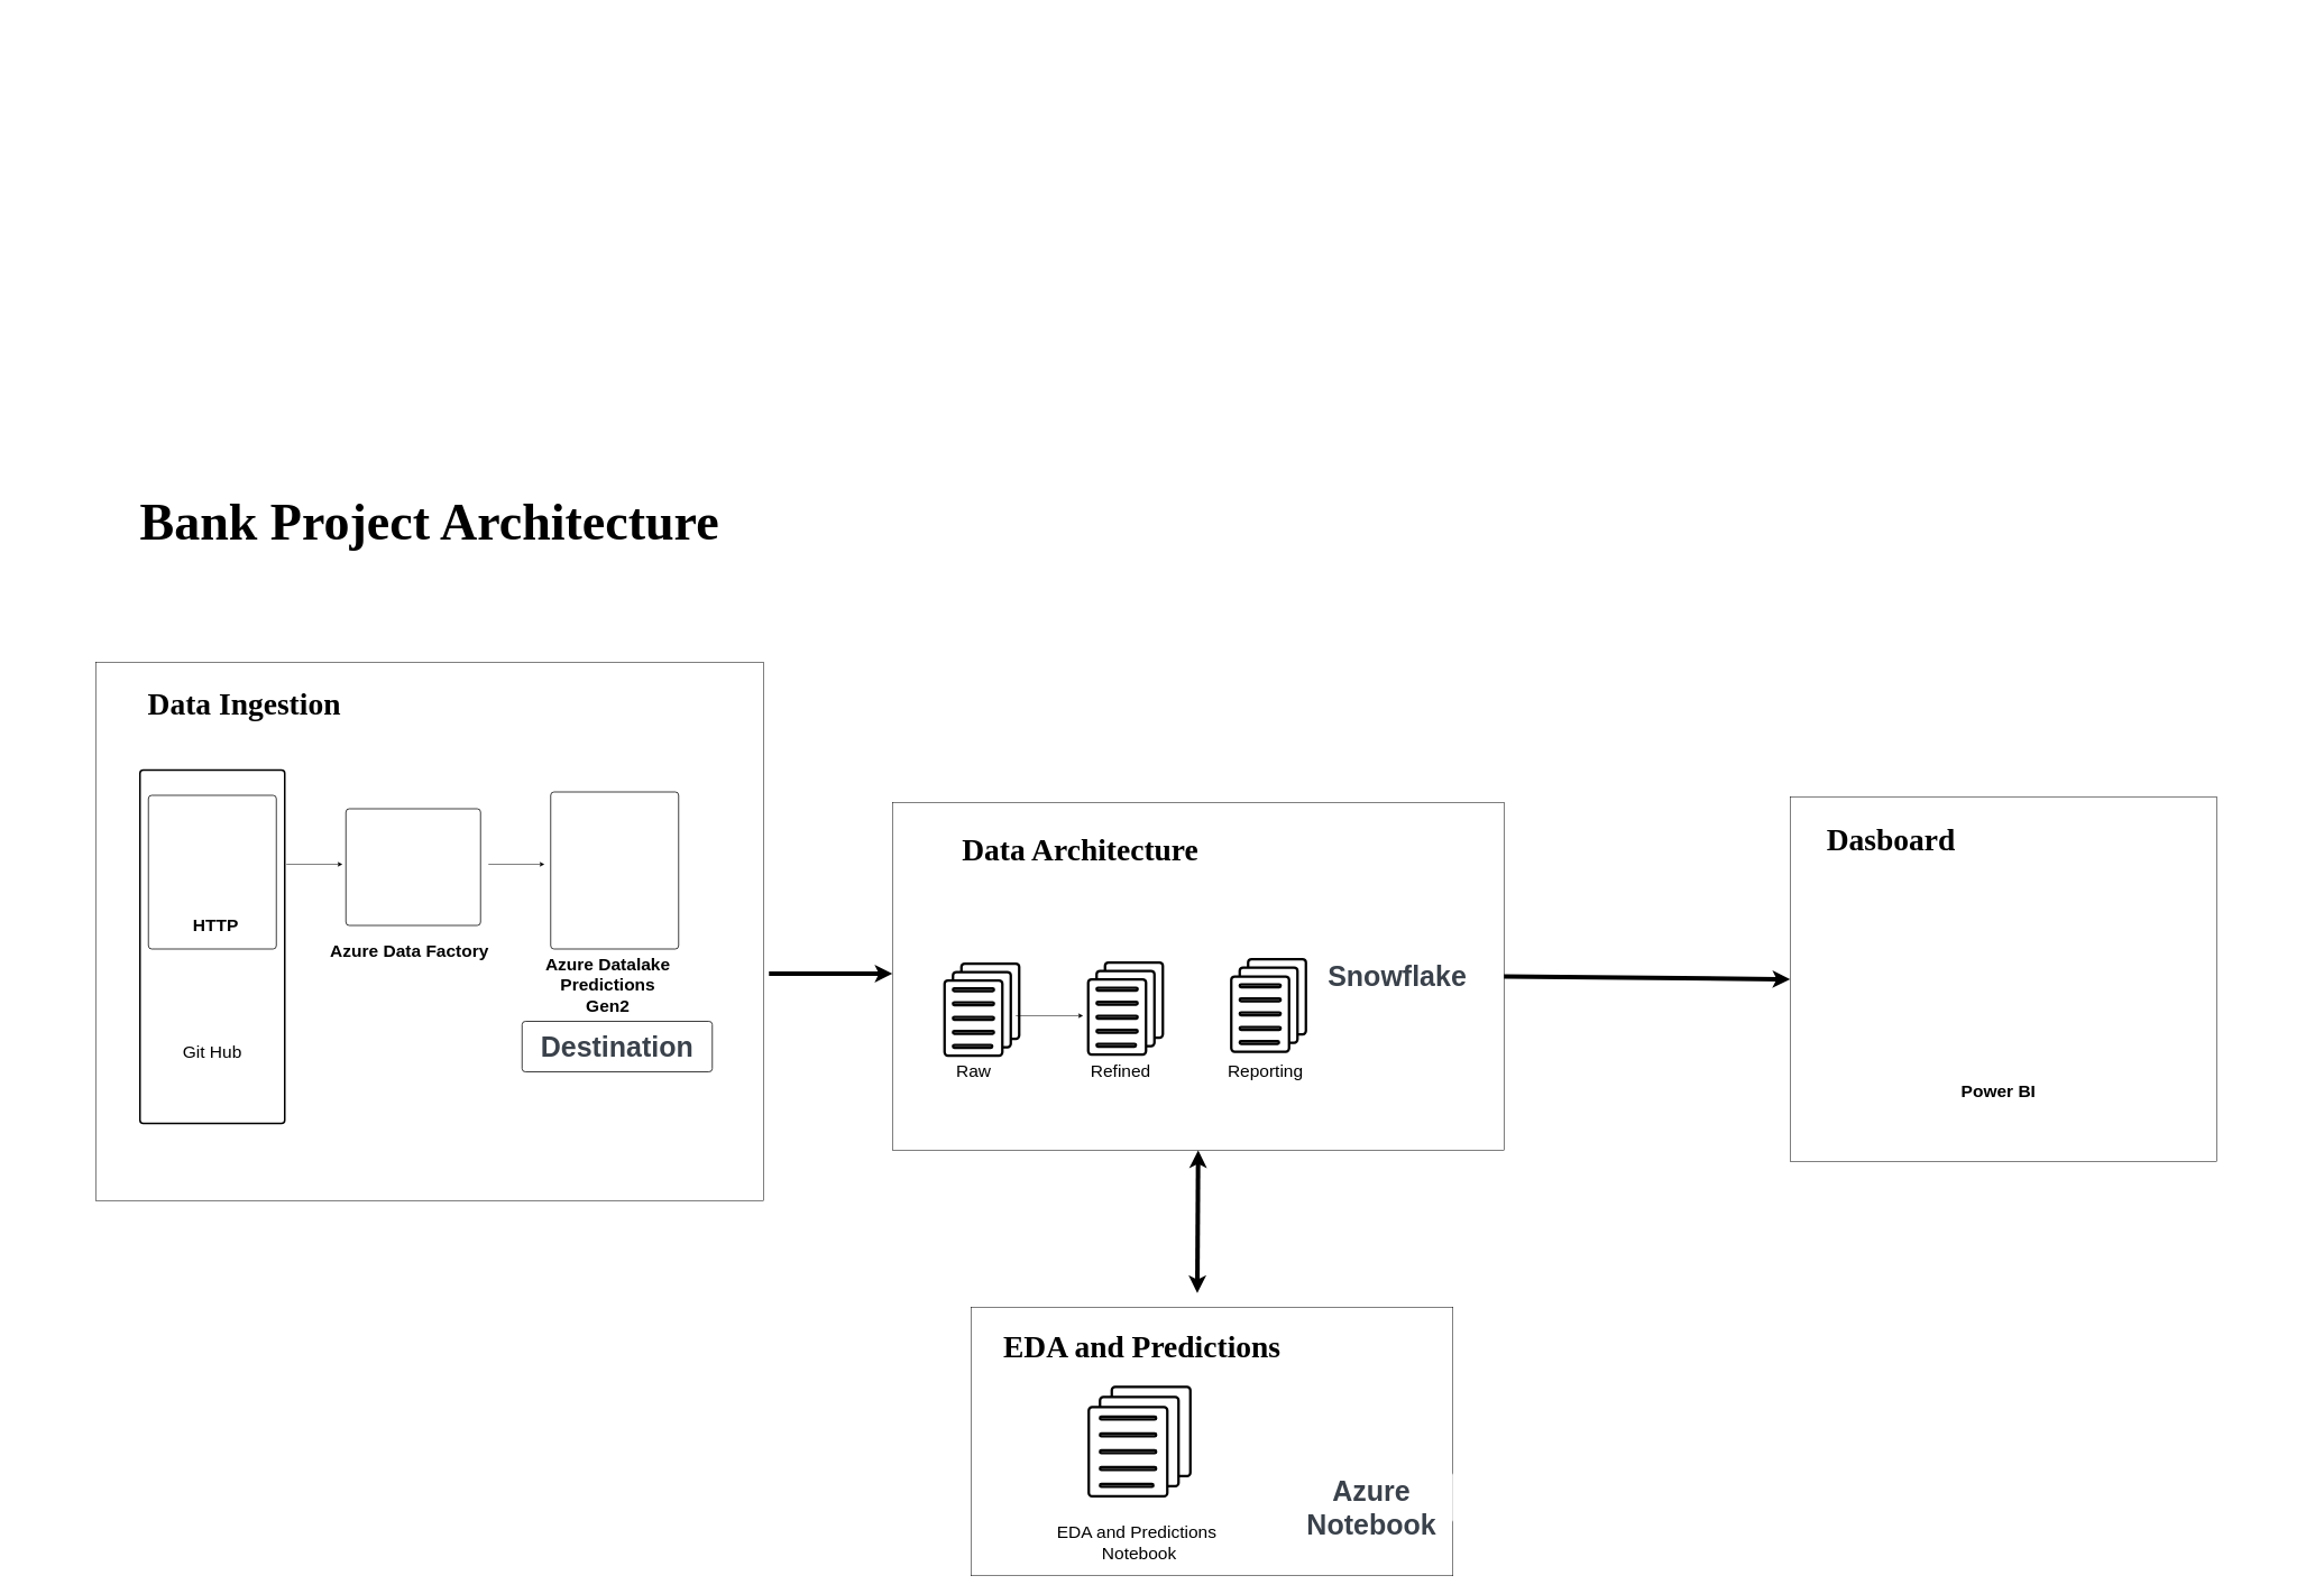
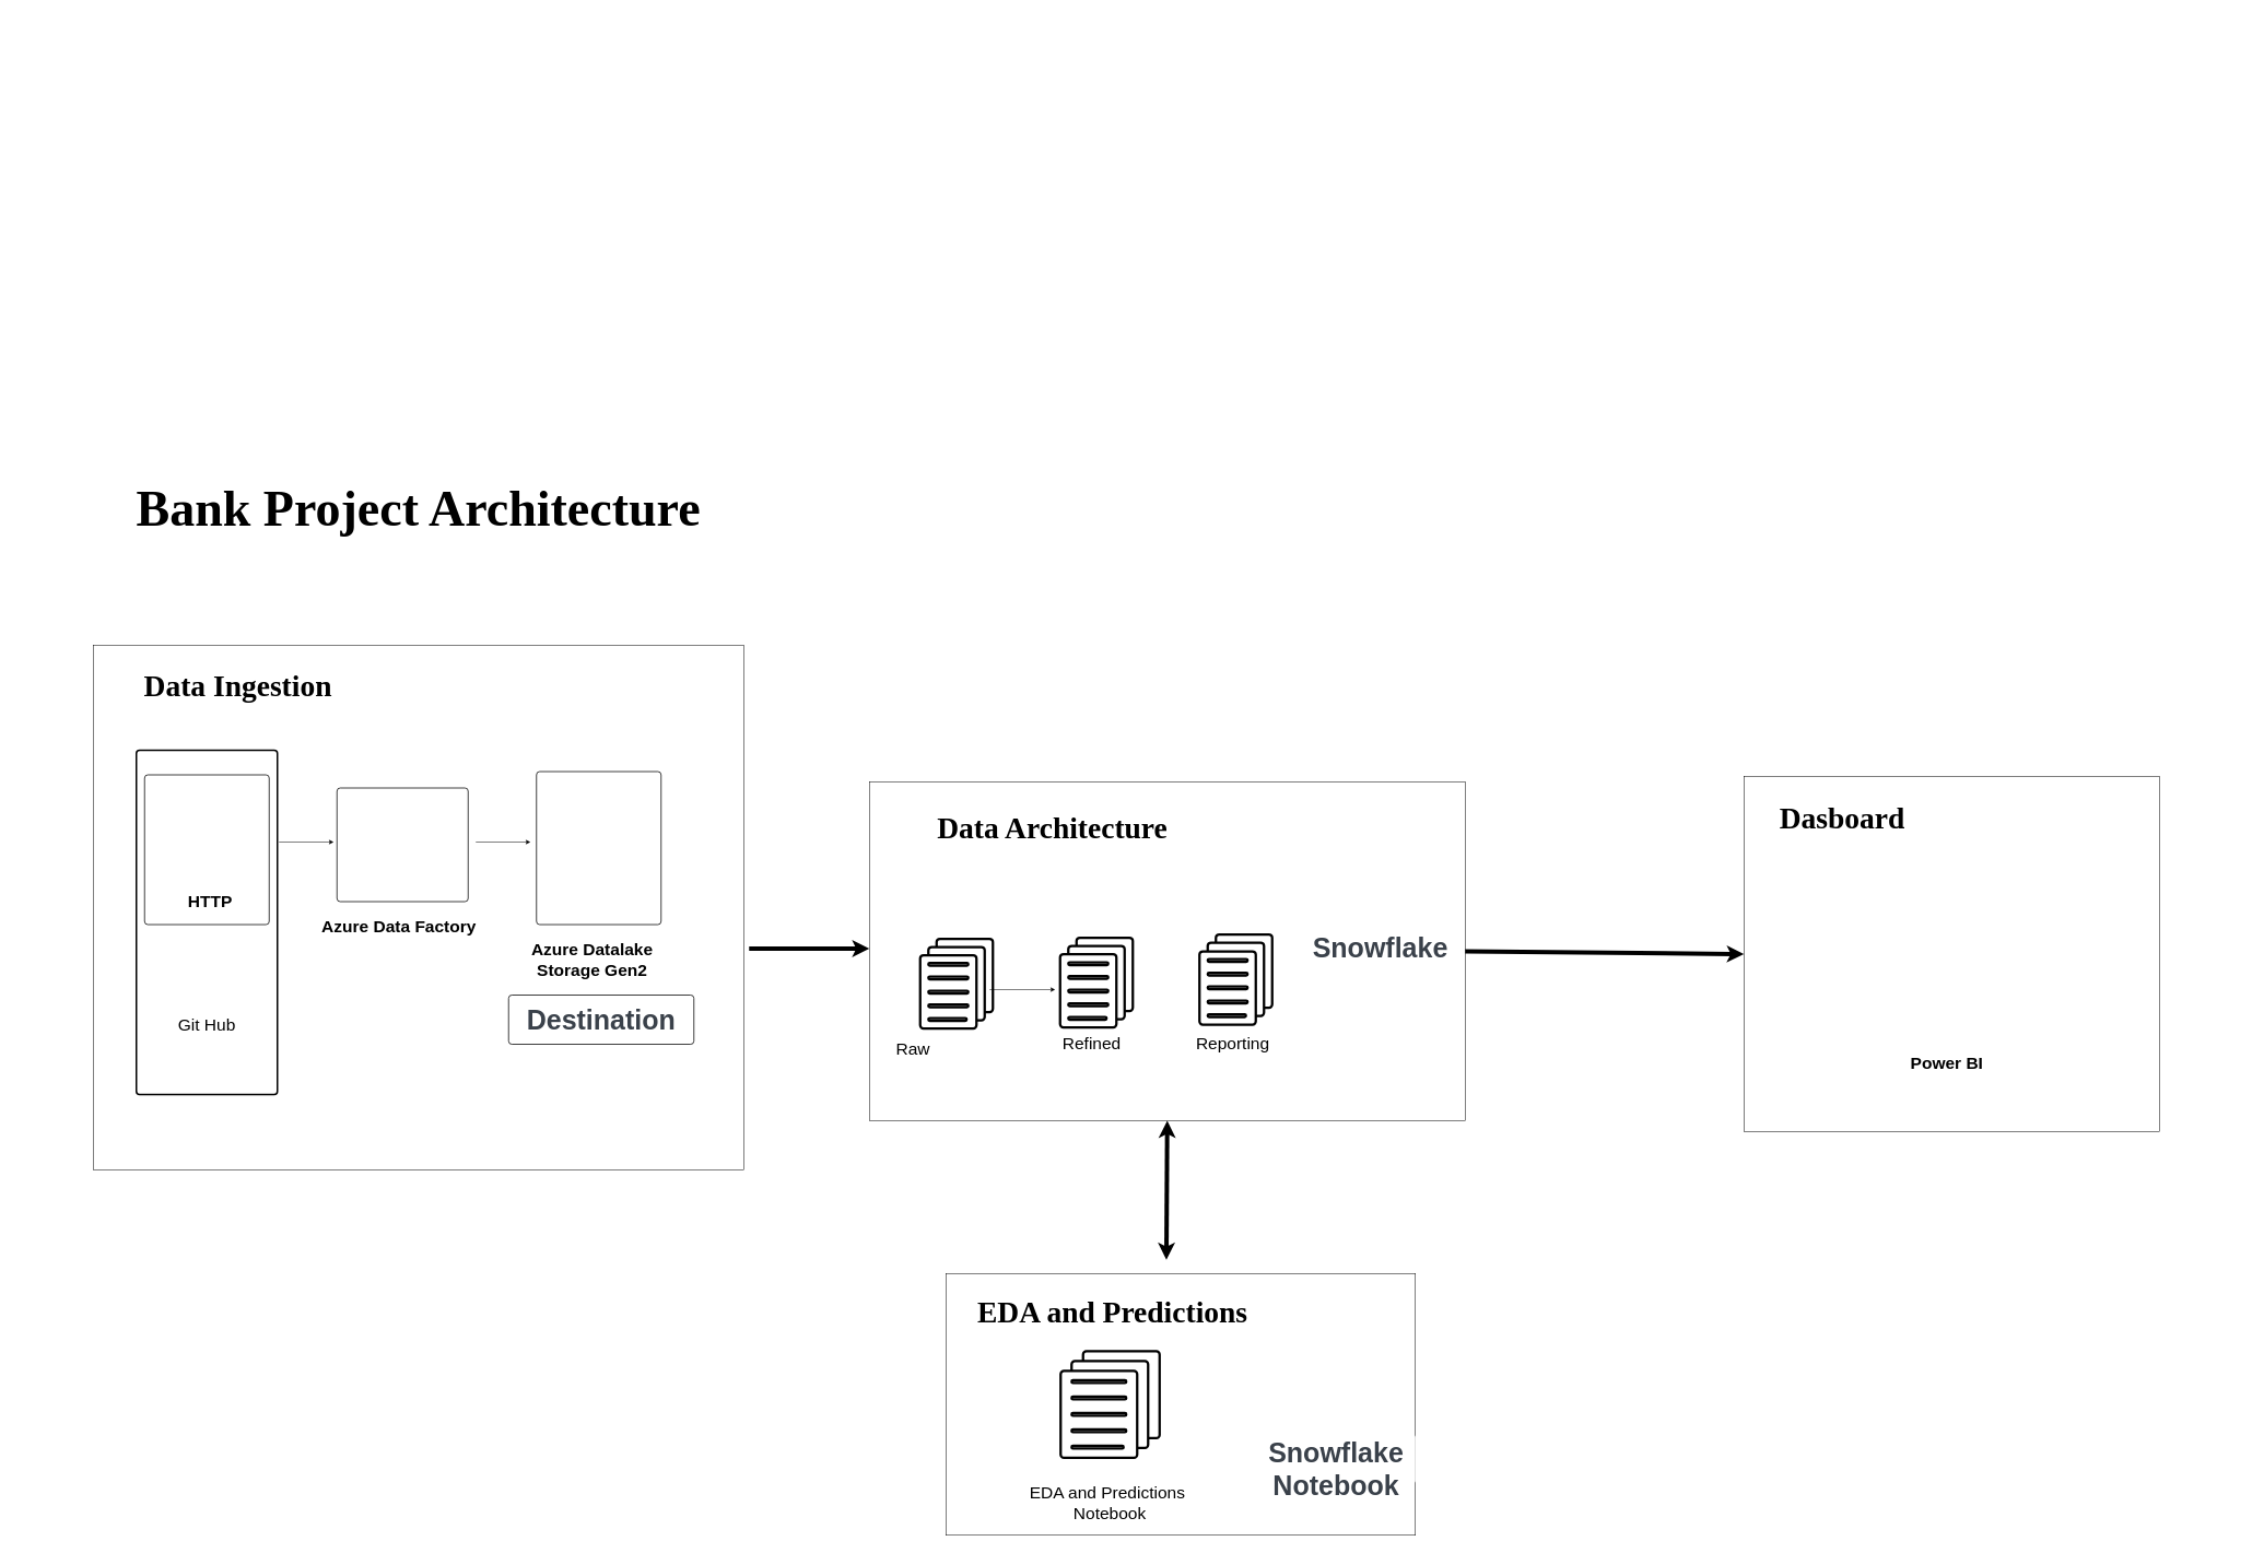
- <mxCell id="49" value="Snowflake" style="html=1;overflow=block;blockSpacing=1;whiteSpace=wrap;fontSize=50;fontFamily=Helvetica;fontColor=#3a414a;align=center;spacing=3.8;strokeOpacity=100;fillOpacity=100;rounded=1;absoluteArcSize=1;arcSize=12;fillColor=#ffffff;strokeWidth=1.5;lucidId=HqinSpCTlt17;fontStyle=1;strokeColor=none;" parent="1" vertex="1"><mxGeometry x="2345" y="1694" width="290" height="90" as="geometry" /></mxCell>
+ <mxCell id="49" value="Snowflake" style="html=1;overflow=block;blockSpacing=1;whiteSpace=wrap;fontSize=50;fontFamily=Helvetica;fontColor=#3a414a;align=center;spacing=3.8;strokeOpacity=100;fillOpacity=100;rounded=1;absoluteArcSize=1;arcSize=12;fillColor=#ffffff;strokeWidth=1.5;lucidId=HqinSpCTlt17;fontStyle=1;strokeColor=none;" parent="1" vertex="1"><mxGeometry x="2380" y="1689" width="290" height="90" as="geometry" /></mxCell>
- <mxCell id="7" value="&lt;b&gt;Azure Datalake Predictions Gen2&lt;/b&gt;" style="text;html=1;align=center;verticalAlign=middle;whiteSpace=wrap;rounded=0;fontSize=31;" parent="1" vertex="1"><mxGeometry x="960" y="1710" width="246" height="90" as="geometry" /></mxCell>
+ <mxCell id="7" value="&lt;b&gt;Azure Datalake Storage Gen2&lt;/b&gt;" style="text;html=1;align=center;verticalAlign=middle;whiteSpace=wrap;rounded=0;fontSize=31;" parent="1" vertex="1"><mxGeometry x="960" y="1710" width="246" height="90" as="geometry" /></mxCell>
- <mxCell id="20" value="Raw" style="text;html=1;align=center;verticalAlign=middle;whiteSpace=wrap;rounded=0;fontSize=31;" parent="1" vertex="1"><mxGeometry x="1684.5" y="1884" width="100" height="50" as="geometry" /></mxCell>
+ <mxCell id="20" value="Raw" style="text;html=1;align=center;verticalAlign=middle;whiteSpace=wrap;rounded=0;fontSize=31;" parent="1" vertex="1"><mxGeometry x="1619.5" y="1894" width="100" height="50" as="geometry" /></mxCell>
- <mxCell id="62" value="Azure Notebook" style="html=1;overflow=block;blockSpacing=1;whiteSpace=wrap;fontSize=50;fontFamily=Helvetica;fontColor=#3a414a;align=center;spacing=3.8;strokeOpacity=100;fillOpacity=100;rounded=1;absoluteArcSize=1;arcSize=12;fillColor=#ffffff;strokeWidth=1.5;lucidId=HqinSpCTlt17;fontStyle=1;strokeColor=none;" parent="1" vertex="1"><mxGeometry x="2299" y="2624" width="290" height="90" as="geometry" /></mxCell>
+ <mxCell id="62" value="Snowflake Notebook" style="html=1;overflow=block;blockSpacing=1;whiteSpace=wrap;fontSize=50;fontFamily=Helvetica;fontColor=#3a414a;align=center;spacing=3.8;strokeOpacity=100;fillOpacity=100;rounded=1;absoluteArcSize=1;arcSize=12;fillColor=#ffffff;strokeWidth=1.5;lucidId=HqinSpCTlt17;fontStyle=1;strokeColor=none;" parent="1" vertex="1"><mxGeometry x="2299" y="2624" width="290" height="90" as="geometry" /></mxCell>
